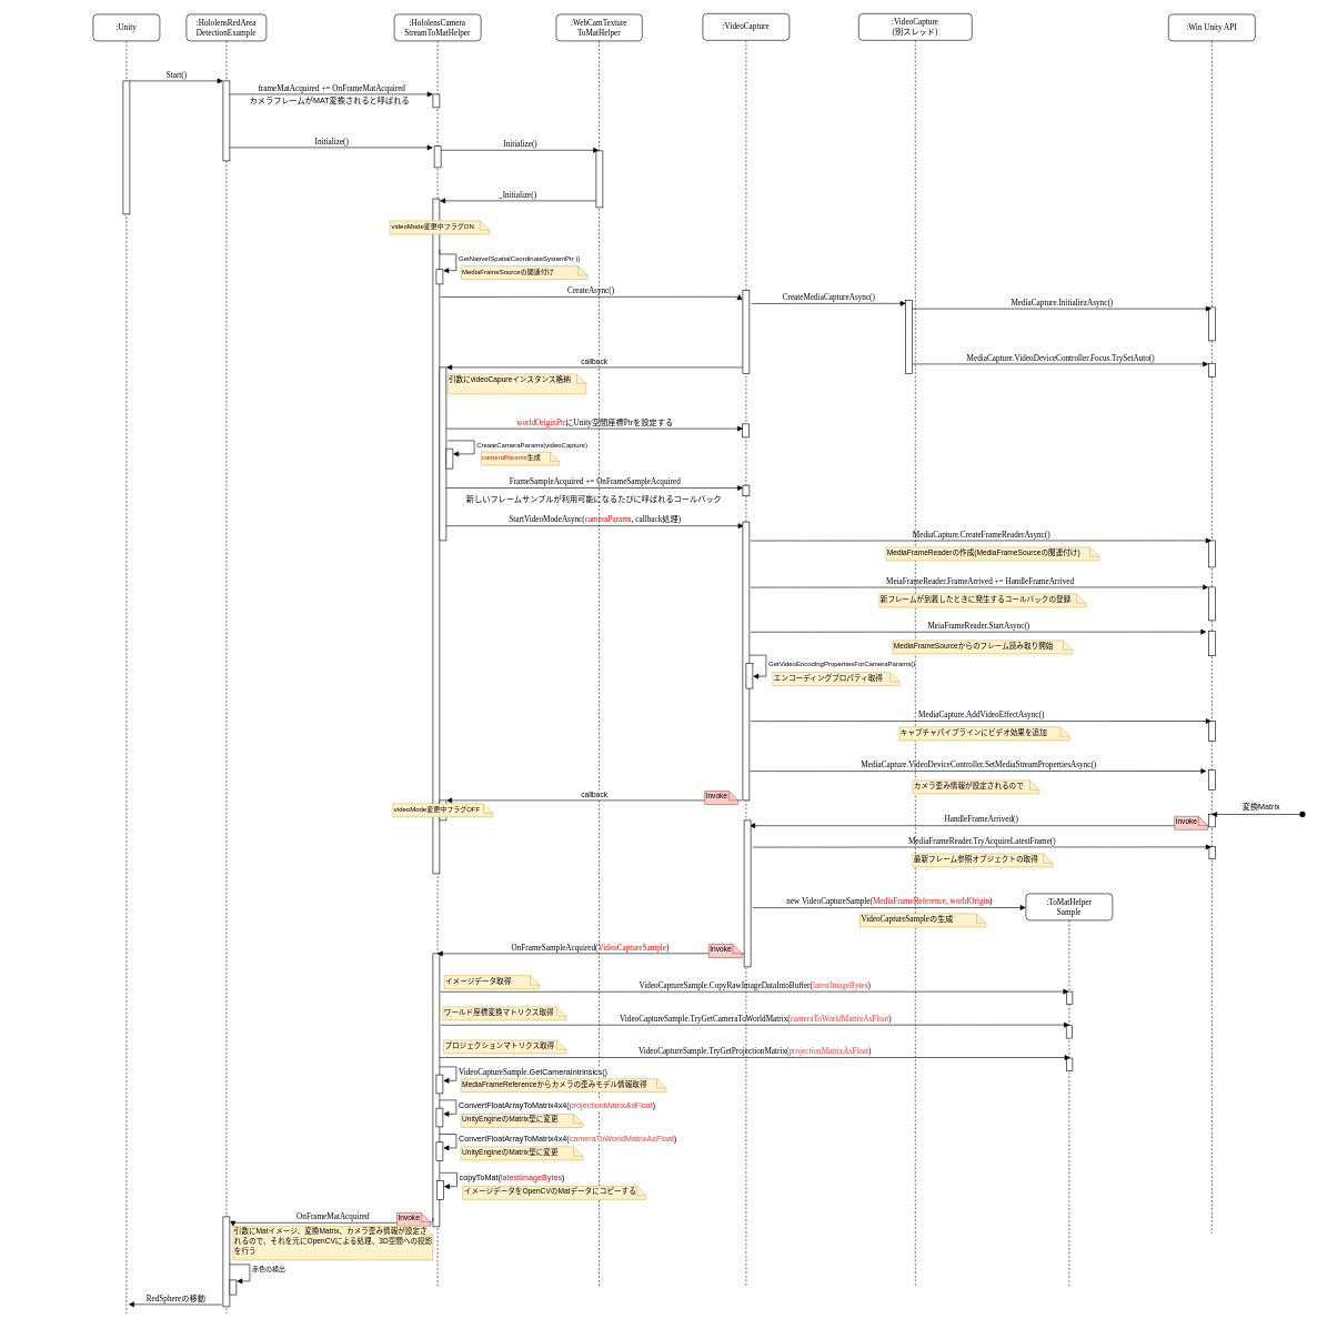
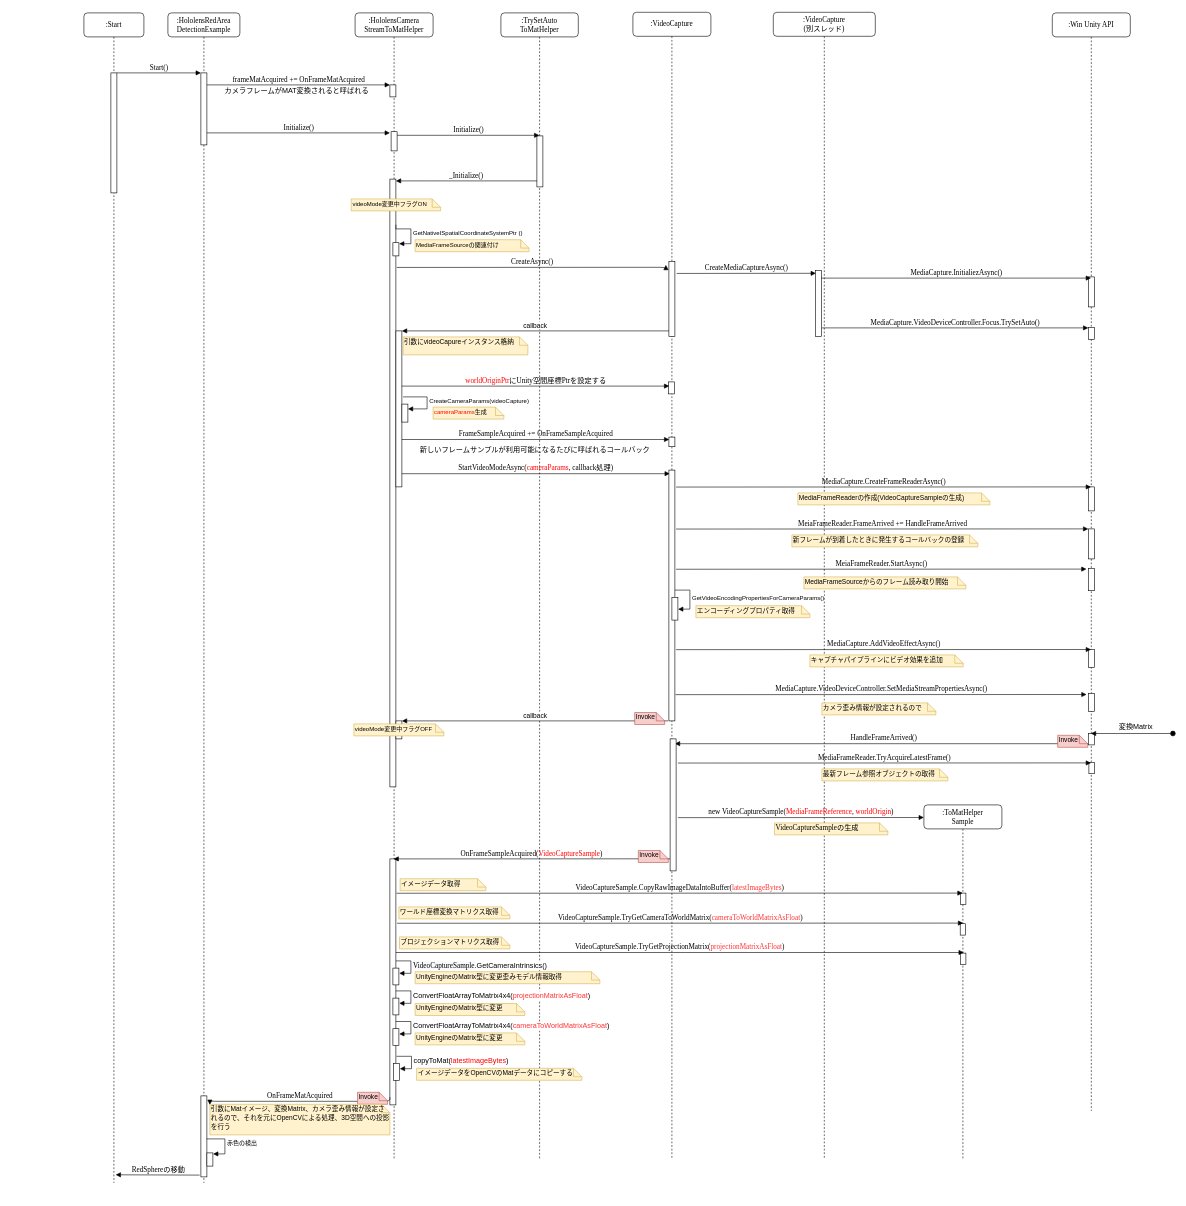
- <mxCell id="10" value=":Unity" style="shape=umlLifeline;perimeter=lifelinePerimeter;whiteSpace=wrap;html=1;container=1;collapsible=0;recursiveResize=0;outlineConnect=0;rounded=1;shadow=0;comic=0;labelBackgroundColor=none;strokeWidth=1;fontFamily=Verdana;fontSize=12;align=center;" parent="1" vertex="1"><mxGeometry x="139" y="21" width="100" height="1950" as="geometry" /></mxCell>
+ <mxCell id="10" value=":Start" style="shape=umlLifeline;perimeter=lifelinePerimeter;whiteSpace=wrap;html=1;container=1;collapsible=0;recursiveResize=0;outlineConnect=0;rounded=1;shadow=0;comic=0;labelBackgroundColor=none;strokeWidth=1;fontFamily=Verdana;fontSize=12;align=center;" parent="1" vertex="1"><mxGeometry x="139" y="21" width="100" height="1950" as="geometry" /></mxCell>
- <mxCell id="16" value=":WebCamTexture&lt;br&gt;ToMatHelper" style="shape=umlLifeline;perimeter=lifelinePerimeter;whiteSpace=wrap;html=1;container=1;collapsible=0;recursiveResize=0;outlineConnect=0;rounded=1;shadow=0;comic=0;labelBackgroundColor=none;strokeWidth=1;fontFamily=Verdana;fontSize=12;align=center;" parent="1" vertex="1"><mxGeometry x="834" y="21" width="129" height="1910" as="geometry" /></mxCell>
+ <mxCell id="16" value=":TrySetAuto&lt;br&gt;ToMatHelper" style="shape=umlLifeline;perimeter=lifelinePerimeter;whiteSpace=wrap;html=1;container=1;collapsible=0;recursiveResize=0;outlineConnect=0;rounded=1;shadow=0;comic=0;labelBackgroundColor=none;strokeWidth=1;fontFamily=Verdana;fontSize=12;align=center;" parent="1" vertex="1"><mxGeometry x="834" y="21" width="129" height="1910" as="geometry" /></mxCell>
- <mxCell id="53" value="&lt;span style=&quot;font-size: 11px&quot;&gt;MediaFrameReaderの作成(MediaFrameSourceの関連付け)&lt;/span&gt;" style="shape=note;whiteSpace=wrap;html=1;size=14;verticalAlign=top;align=left;spacingTop=-6;labelBackgroundColor=none;fillColor=#fff2cc;strokeColor=#d6b656;" parent="1" vertex="1"><mxGeometry x="1329" y="821" width="320" height="20" as="geometry" /></mxCell>
+ <mxCell id="53" value="&lt;span style=&quot;font-size: 11px&quot;&gt;MediaFrameReaderの作成(VideoCaptureSampleの生成)&lt;/span&gt;" style="shape=note;whiteSpace=wrap;html=1;size=14;verticalAlign=top;align=left;spacingTop=-6;labelBackgroundColor=none;fillColor=#fff2cc;strokeColor=#d6b656;" parent="1" vertex="1"><mxGeometry x="1329" y="821" width="320" height="20" as="geometry" /></mxCell>
- <mxCell id="105" value="&lt;div&gt;&lt;span style=&quot;font-size: 11px&quot;&gt;MediaFrameReferenceからカメラの&lt;/span&gt;&lt;span style=&quot;font-size: 11px&quot;&gt;歪みモデル情報取得&lt;/span&gt;&lt;/div&gt;" style="shape=note;whiteSpace=wrap;html=1;size=14;verticalAlign=top;align=left;spacingTop=-6;labelBackgroundColor=none;fillColor=#fff2cc;strokeColor=#d6b656;" vertex="1" parent="1"><mxGeometry x="691" y="1619" width="308" height="20" as="geometry" /></mxCell>
+ <mxCell id="105" value="&lt;div&gt;&lt;span style=&quot;font-size: 11px&quot;&gt;UnityEngineのMatrix型に変更&lt;/span&gt;&lt;span style=&quot;font-size: 11px&quot;&gt;歪みモデル情報取得&lt;/span&gt;&lt;/div&gt;" style="shape=note;whiteSpace=wrap;html=1;size=14;verticalAlign=top;align=left;spacingTop=-6;labelBackgroundColor=none;fillColor=#fff2cc;strokeColor=#d6b656;" vertex="1" parent="1"><mxGeometry x="691" y="1619" width="308" height="20" as="geometry" /></mxCell>
